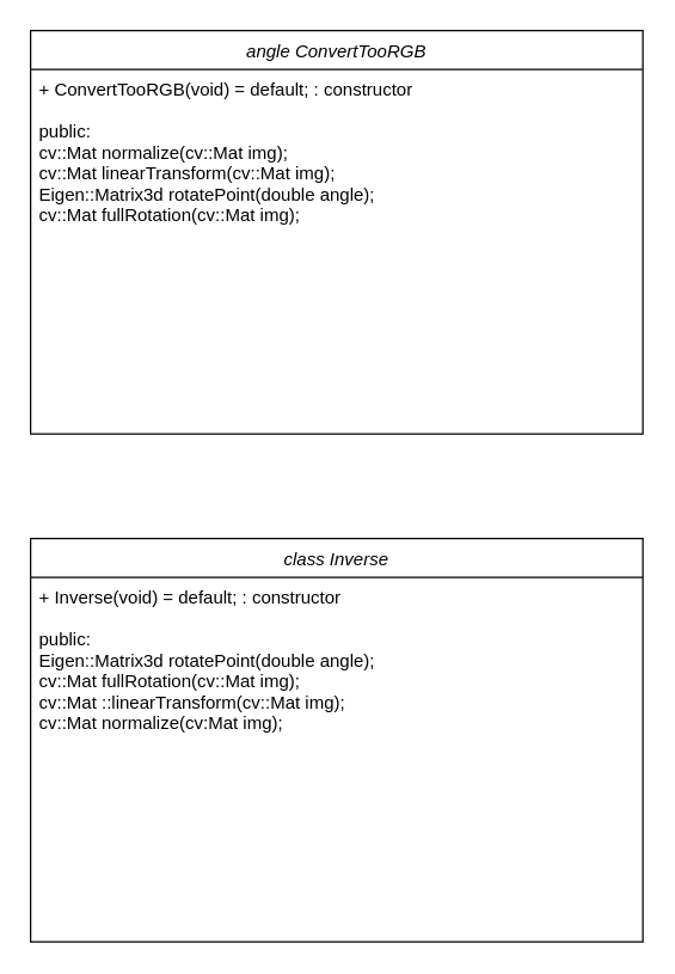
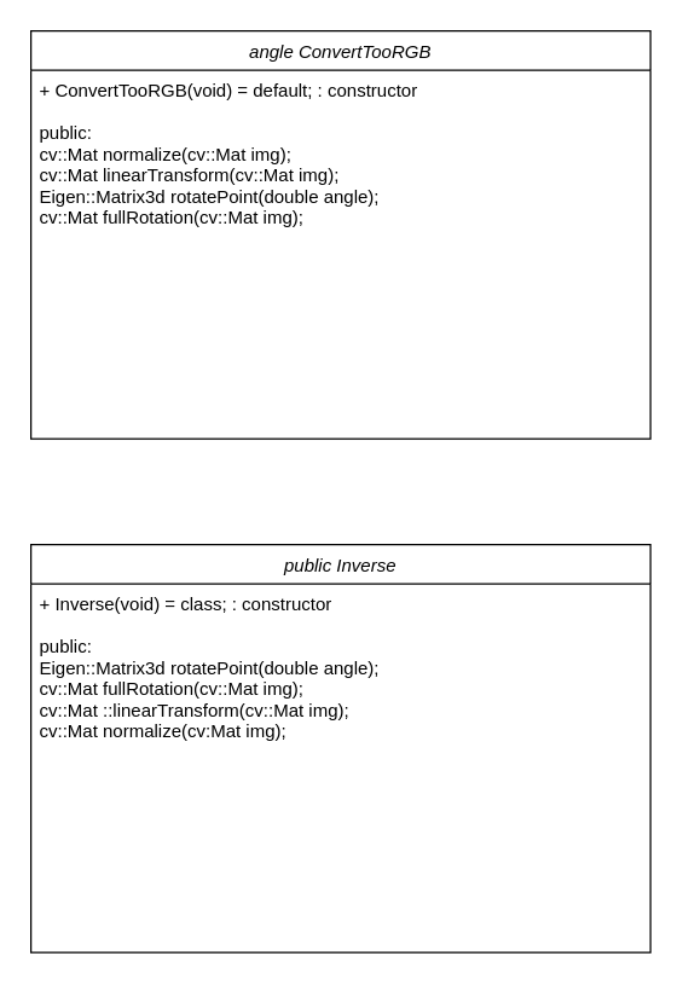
- <mxCell id="4" value="class Inverse" style="swimlane;fontStyle=2;align=center;verticalAlign=top;childLayout=stackLayout;horizontal=1;startSize=26;horizontalStack=0;resizeParent=1;resizeLast=0;collapsible=1;marginBottom=0;rounded=0;shadow=0;strokeWidth=1;" vertex="1" parent="1"><mxGeometry x="20" y="360" width="410" height="270" as="geometry"><mxRectangle x="230" y="140" width="160" height="26" as="alternateBounds" /></mxGeometry></mxCell>
+ <mxCell id="4" value="public Inverse" style="swimlane;fontStyle=2;align=center;verticalAlign=top;childLayout=stackLayout;horizontal=1;startSize=26;horizontalStack=0;resizeParent=1;resizeLast=0;collapsible=1;marginBottom=0;rounded=0;shadow=0;strokeWidth=1;" vertex="1" parent="1"><mxGeometry x="20" y="360" width="410" height="270" as="geometry"><mxRectangle x="230" y="140" width="160" height="26" as="alternateBounds" /></mxGeometry></mxCell>
- <mxCell id="5" value="+ Inverse(void) = default; : constructor&#10;&#10;public:&#10;    Eigen::Matrix3d rotatePoint(double angle);&#10;    cv::Mat fullRotation(cv::Mat img);&#10;cv::Mat ::linearTransform(cv::Mat img);&#10;cv::Mat normalize(cv:Mat img);&#10;&#10;&#10;&#10;&#10;&#10;" style="text;align=left;verticalAlign=top;spacingLeft=4;spacingRight=4;overflow=hidden;rotatable=0;points=[[0,0.5],[1,0.5]];portConstraint=eastwest;" vertex="1" parent="4"><mxGeometry y="26" width="410" height="244" as="geometry" /></mxCell>
+ <mxCell id="5" value="+ Inverse(void) = class; : constructor&#10;&#10;public:&#10;    Eigen::Matrix3d rotatePoint(double angle);&#10;    cv::Mat fullRotation(cv::Mat img);&#10;cv::Mat ::linearTransform(cv::Mat img);&#10;cv::Mat normalize(cv:Mat img);&#10;&#10;&#10;&#10;&#10;&#10;" style="text;align=left;verticalAlign=top;spacingLeft=4;spacingRight=4;overflow=hidden;rotatable=0;points=[[0,0.5],[1,0.5]];portConstraint=eastwest;" vertex="1" parent="4"><mxGeometry y="26" width="410" height="244" as="geometry" /></mxCell>
